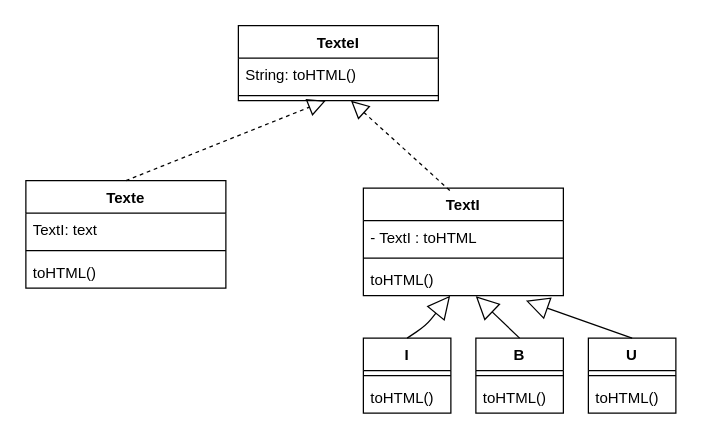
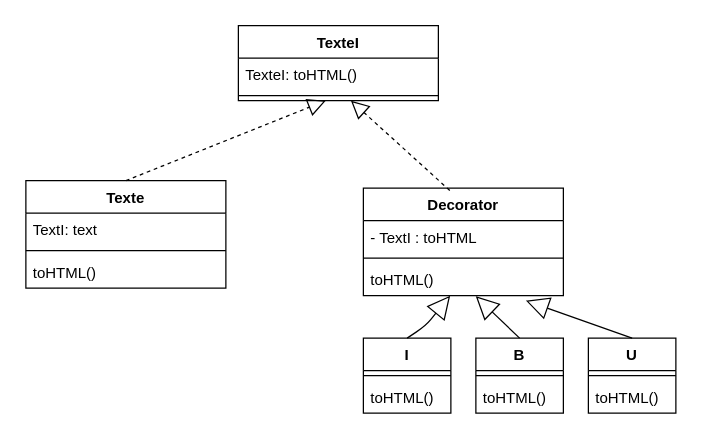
- <mxCell id="11" value="String: toHTML()" style="text;strokeColor=none;fillColor=none;align=left;verticalAlign=top;spacingLeft=4;spacingRight=4;overflow=hidden;rotatable=0;points=[[0,0.5],[1,0.5]];portConstraint=eastwest;" vertex="1" parent="10"><mxGeometry y="26" width="160" height="26" as="geometry" /></mxCell>
+ <mxCell id="11" value="TexteI: toHTML()" style="text;strokeColor=none;fillColor=none;align=left;verticalAlign=top;spacingLeft=4;spacingRight=4;overflow=hidden;rotatable=0;points=[[0,0.5],[1,0.5]];portConstraint=eastwest;" vertex="1" parent="10"><mxGeometry y="26" width="160" height="26" as="geometry" /></mxCell>
- <mxCell id="2" value="TextI" style="swimlane;fontStyle=1;align=center;verticalAlign=top;childLayout=stackLayout;horizontal=1;startSize=26;horizontalStack=0;resizeParent=1;resizeParentMax=0;resizeLast=0;collapsible=1;marginBottom=0;" vertex="1" parent="1"><mxGeometry x="290" y="150" width="160" height="86" as="geometry" /></mxCell>
+ <mxCell id="2" value="Decorator" style="swimlane;fontStyle=1;align=center;verticalAlign=top;childLayout=stackLayout;horizontal=1;startSize=26;horizontalStack=0;resizeParent=1;resizeParentMax=0;resizeLast=0;collapsible=1;marginBottom=0;" vertex="1" parent="1"><mxGeometry x="290" y="150" width="160" height="86" as="geometry" /></mxCell>
